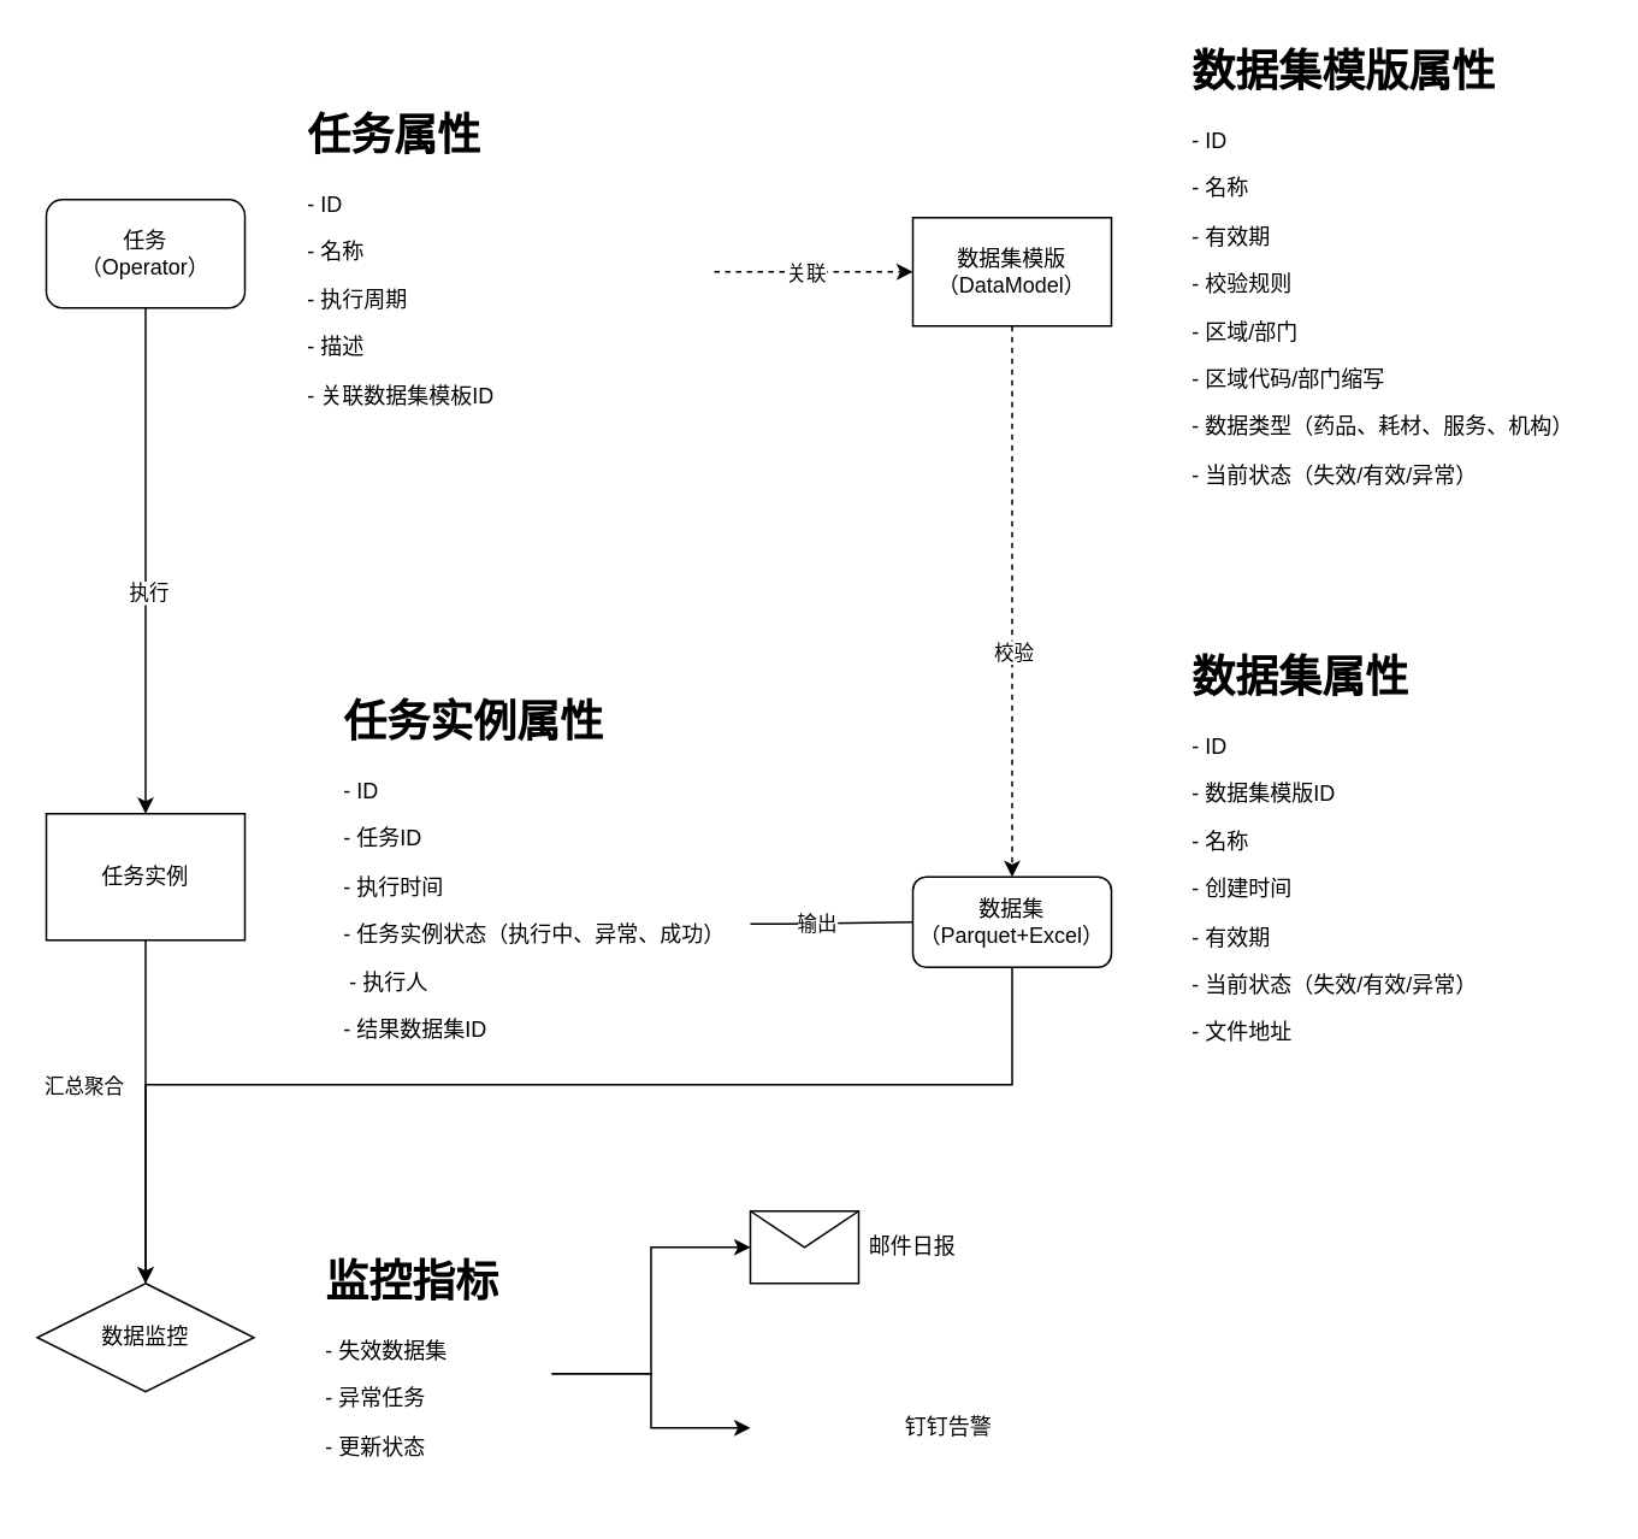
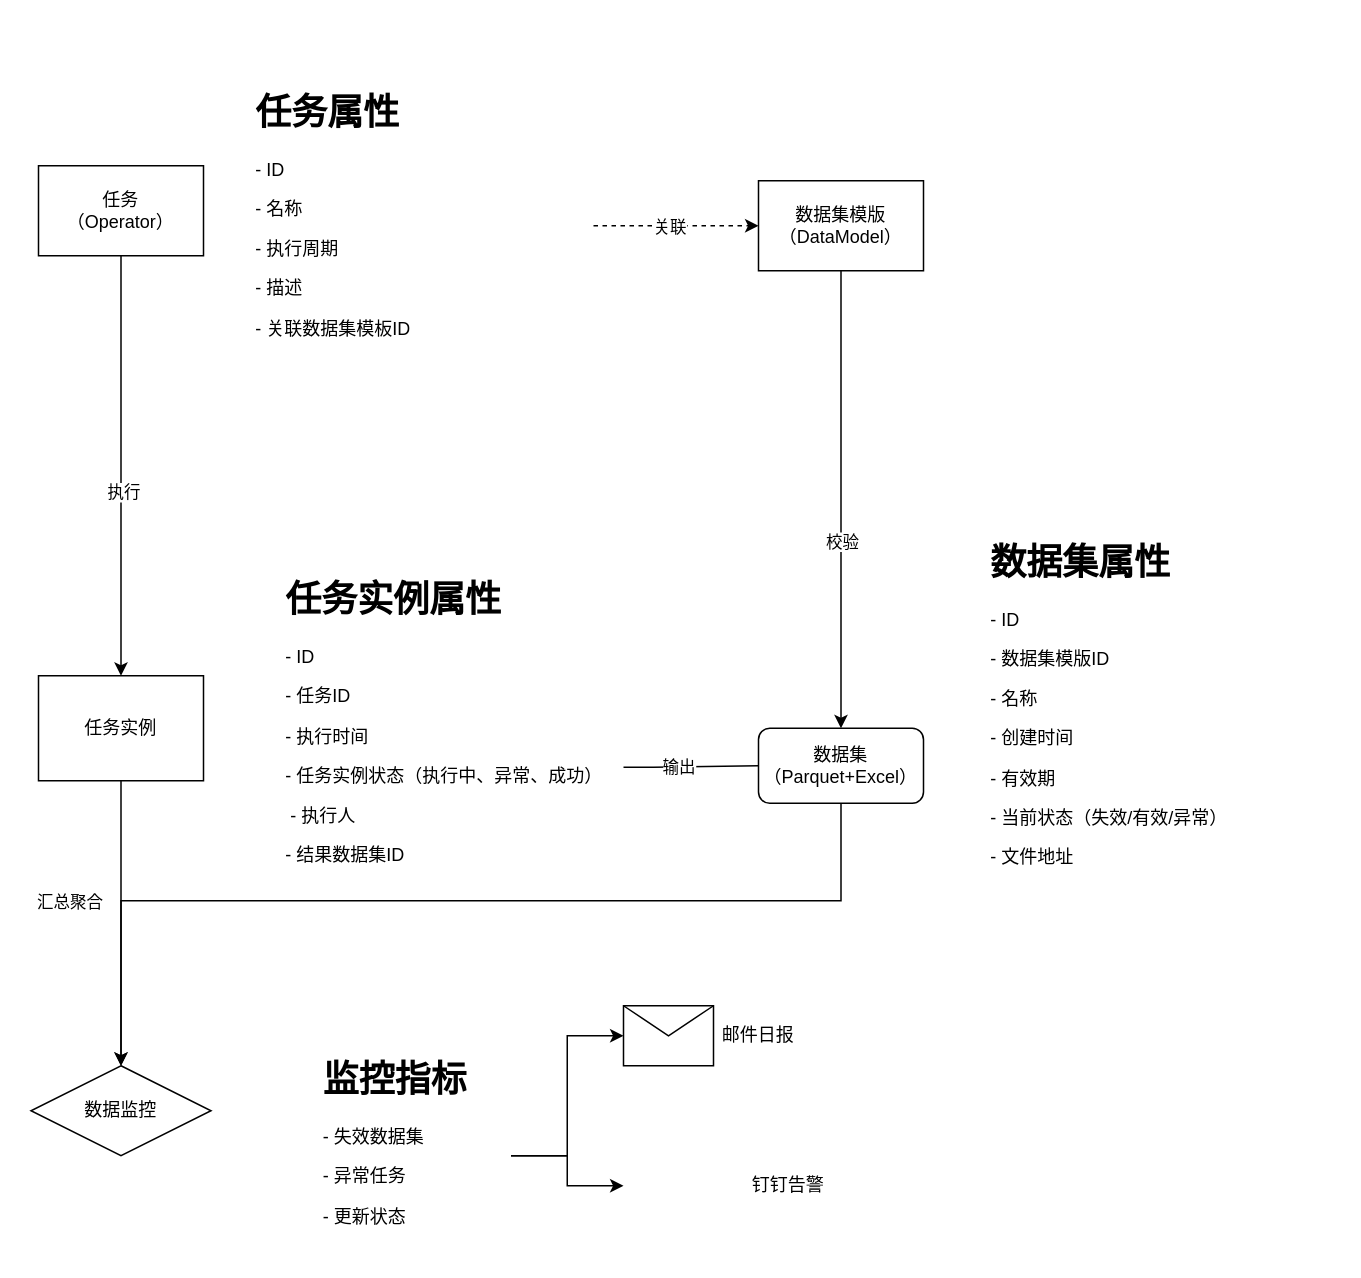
- <mxCell id="7" value="任务&lt;br&gt;（Operator）" style="whiteSpace=wrap;html=1;rounded=1;" vertex="1" parent="6"><mxGeometry y="55" width="110" height="60" as="geometry" /></mxCell>
+ <mxCell id="7" value="任务&lt;br&gt;（Operator）" style="rounded=0;whiteSpace=wrap;html=1;" vertex="1" parent="6"><mxGeometry y="55" width="110" height="60" as="geometry" /></mxCell>
- <mxCell id="11" value="&lt;h1&gt;数据集模版属性&lt;/h1&gt;&lt;p&gt;- ID&lt;/p&gt;&lt;p&gt;- 名称&lt;/p&gt;&lt;p&gt;- 有效期&lt;br&gt;&lt;/p&gt;&lt;p&gt;- 校验规则&lt;/p&gt;&lt;p style=&quot;border-color: var(--border-color);&quot;&gt;- 区域/部门&lt;/p&gt;&lt;p style=&quot;border-color: var(--border-color);&quot;&gt;- 区域代码/部门缩写&lt;/p&gt;&lt;p style=&quot;border-color: var(--border-color);&quot;&gt;- 数据类型（药品、耗材、服务、机构）&lt;br&gt;&lt;/p&gt;&lt;p style=&quot;border-color: var(--border-color);&quot;&gt;- 当前状态（失效/有效/异常）&lt;/p&gt;" style="text;html=1;strokeColor=none;fillColor=none;spacing=5;spacingTop=-20;whiteSpace=wrap;overflow=hidden;rounded=0;" vertex="1" parent="9"><mxGeometry x="150" width="230" height="260" as="geometry" /></mxCell>
- <mxCell id="20" style="edgeStyle=orthogonalEdgeStyle;rounded=0;orthogonalLoop=1;jettySize=auto;html=1;dashed=1;" edge="1" parent="1" source="10" target="16"><mxGeometry relative="1" as="geometry" /></mxCell>
+ <mxCell id="20" style="edgeStyle=orthogonalEdgeStyle;rounded=0;orthogonalLoop=1;jettySize=auto;html=1;" edge="1" parent="1" source="10" target="16"><mxGeometry relative="1" as="geometry" /></mxCell>
- <mxCell id="27" value="&lt;h1&gt;监控指标&lt;/h1&gt;&lt;p&gt;&lt;span style=&quot;background-color: initial;&quot;&gt;- 失效数据集&lt;/span&gt;&lt;br&gt;&lt;/p&gt;&lt;p&gt;- 异常任务&lt;/p&gt;&lt;p&gt;- 更新状态&lt;/p&gt;&lt;p&gt;&lt;br&gt;&lt;/p&gt;" style="text;html=1;strokeColor=none;fillColor=none;spacing=5;spacingTop=-20;whiteSpace=wrap;overflow=hidden;rounded=0;" vertex="1" parent="1"><mxGeometry x="175" y="690" width="130" height="140" as="geometry" /></mxCell>
+ <mxCell id="27" value="&lt;h1&gt;监控指标&lt;/h1&gt;&lt;p&gt;&lt;span style=&quot;background-color: initial;&quot;&gt;- 失效数据集&lt;/span&gt;&lt;br&gt;&lt;/p&gt;&lt;p&gt;- 异常任务&lt;/p&gt;&lt;p&gt;- 更新状态&lt;/p&gt;&lt;p&gt;&lt;br&gt;&lt;/p&gt;" style="text;html=1;strokeColor=none;fillColor=none;spacing=5;spacingTop=-20;whiteSpace=wrap;overflow=hidden;rounded=0;" vertex="1" parent="1"><mxGeometry x="210" y="700" width="130" height="140" as="geometry" /></mxCell>
